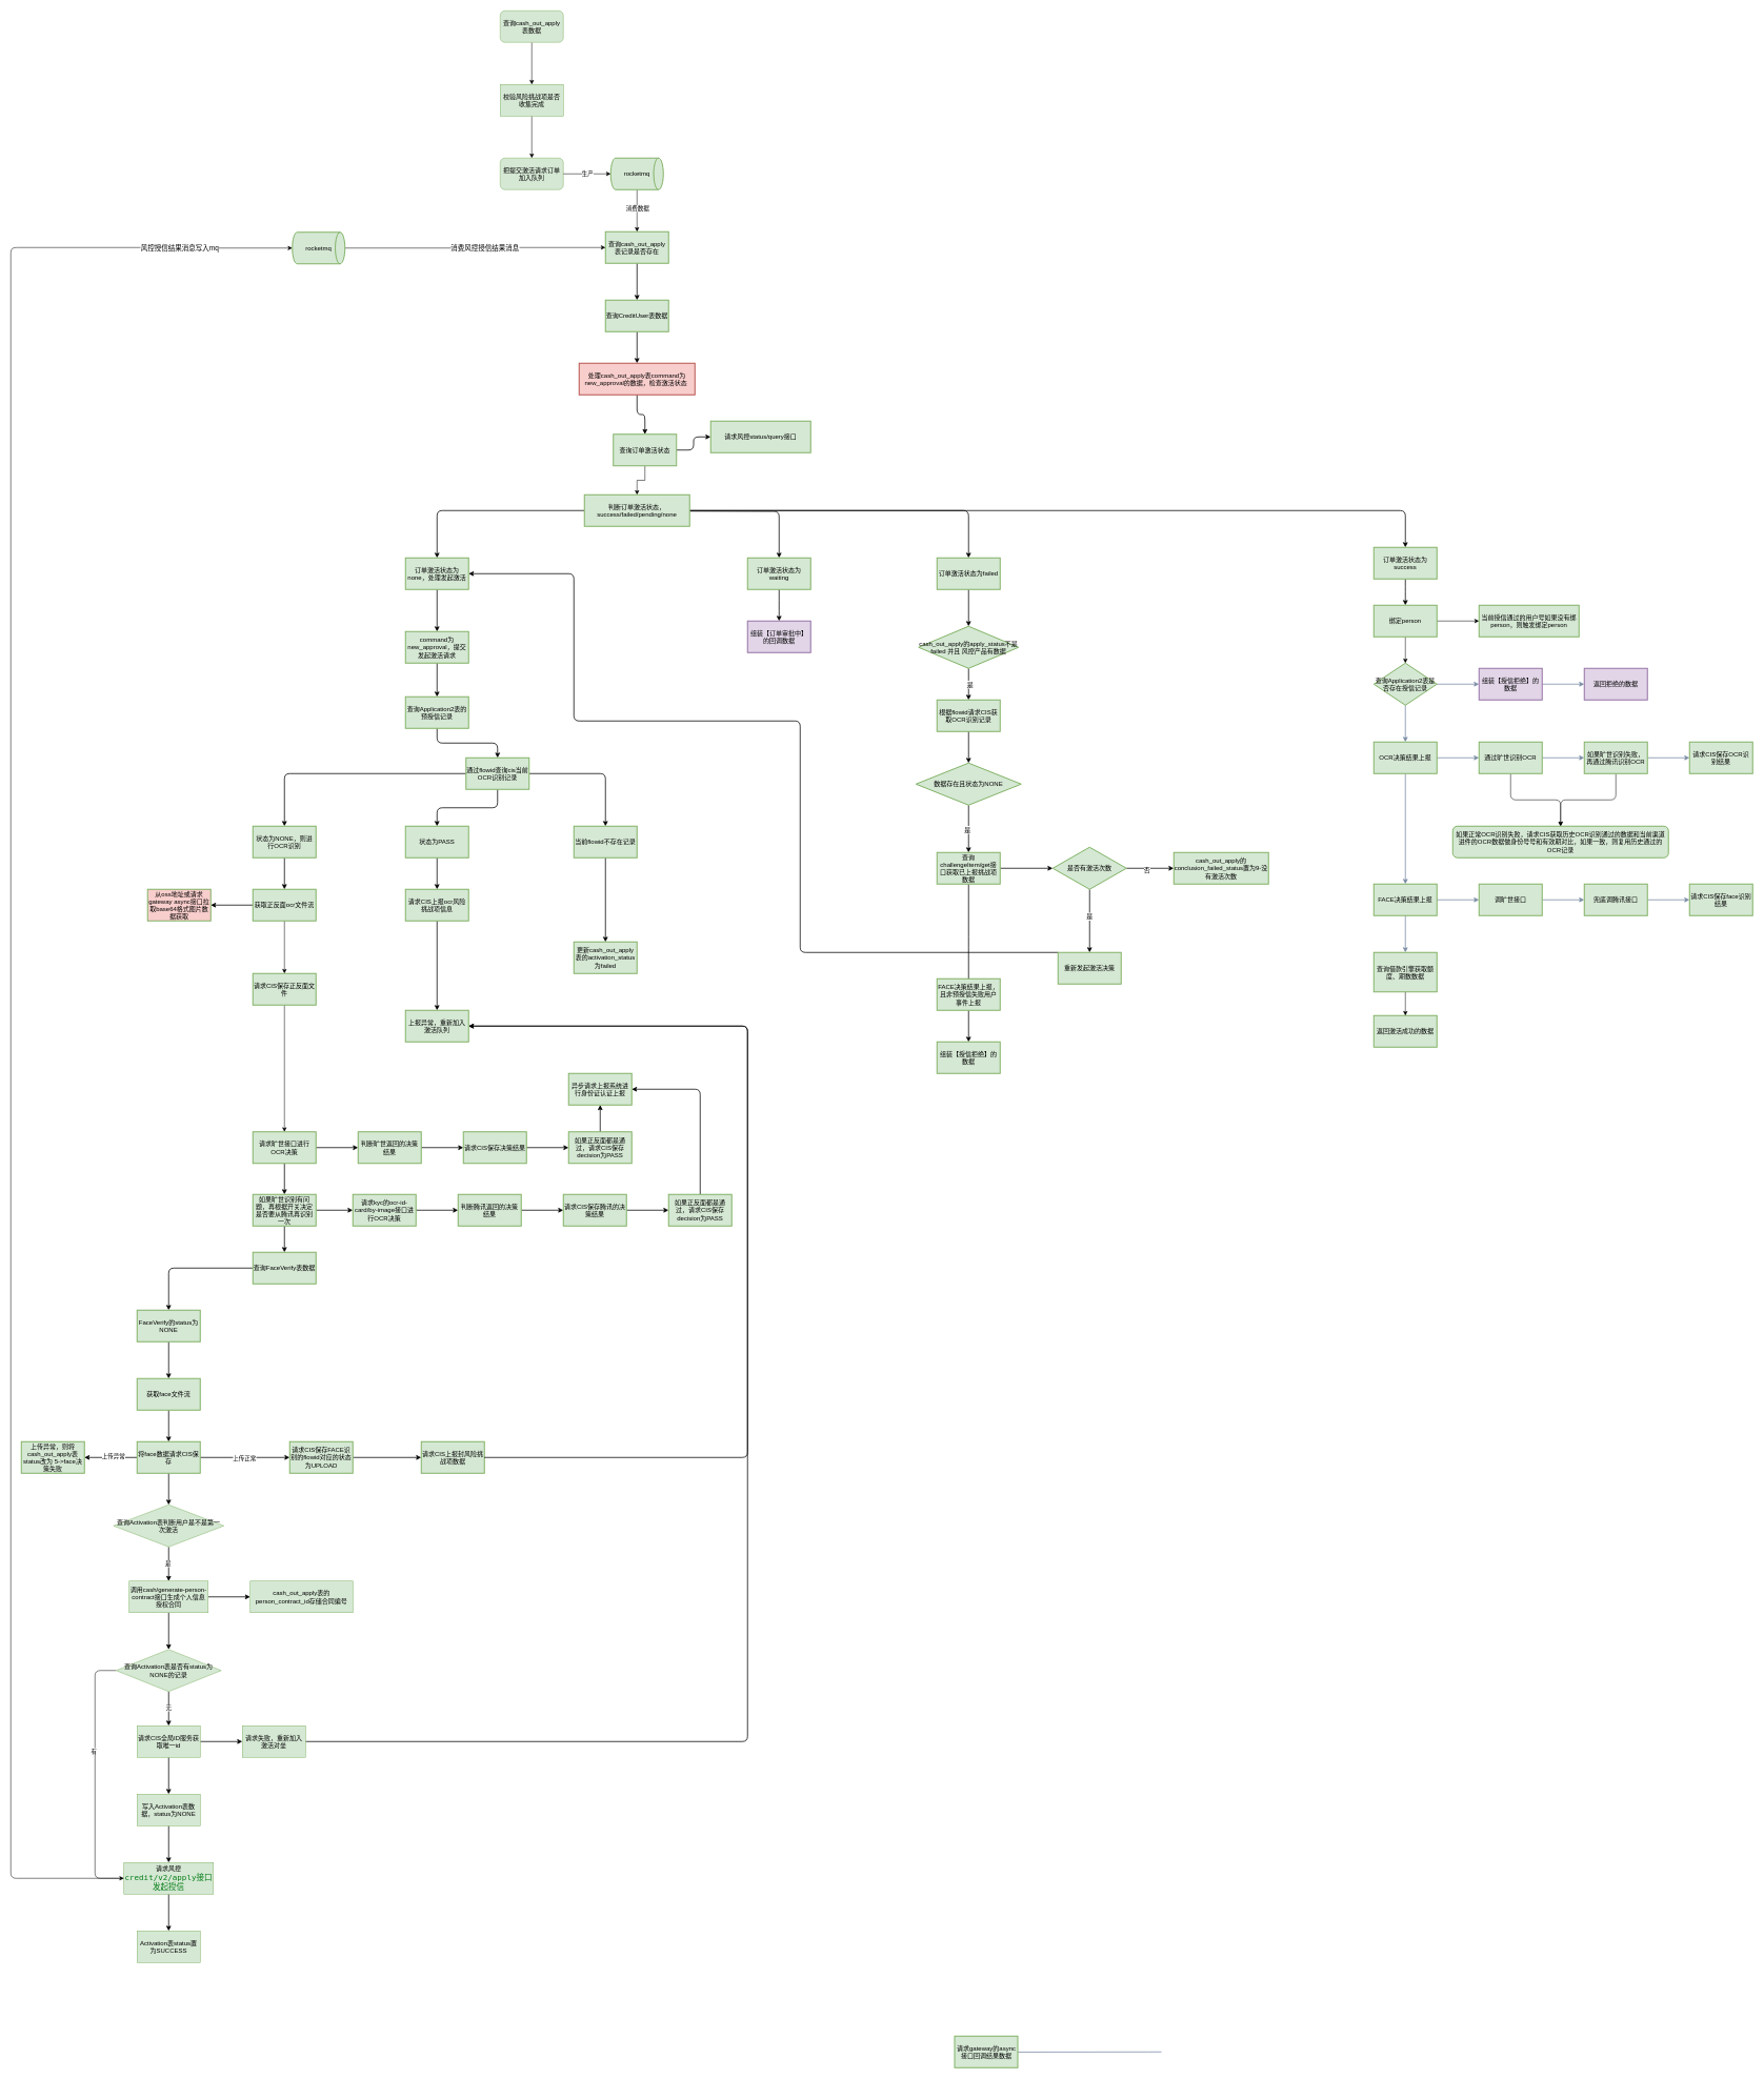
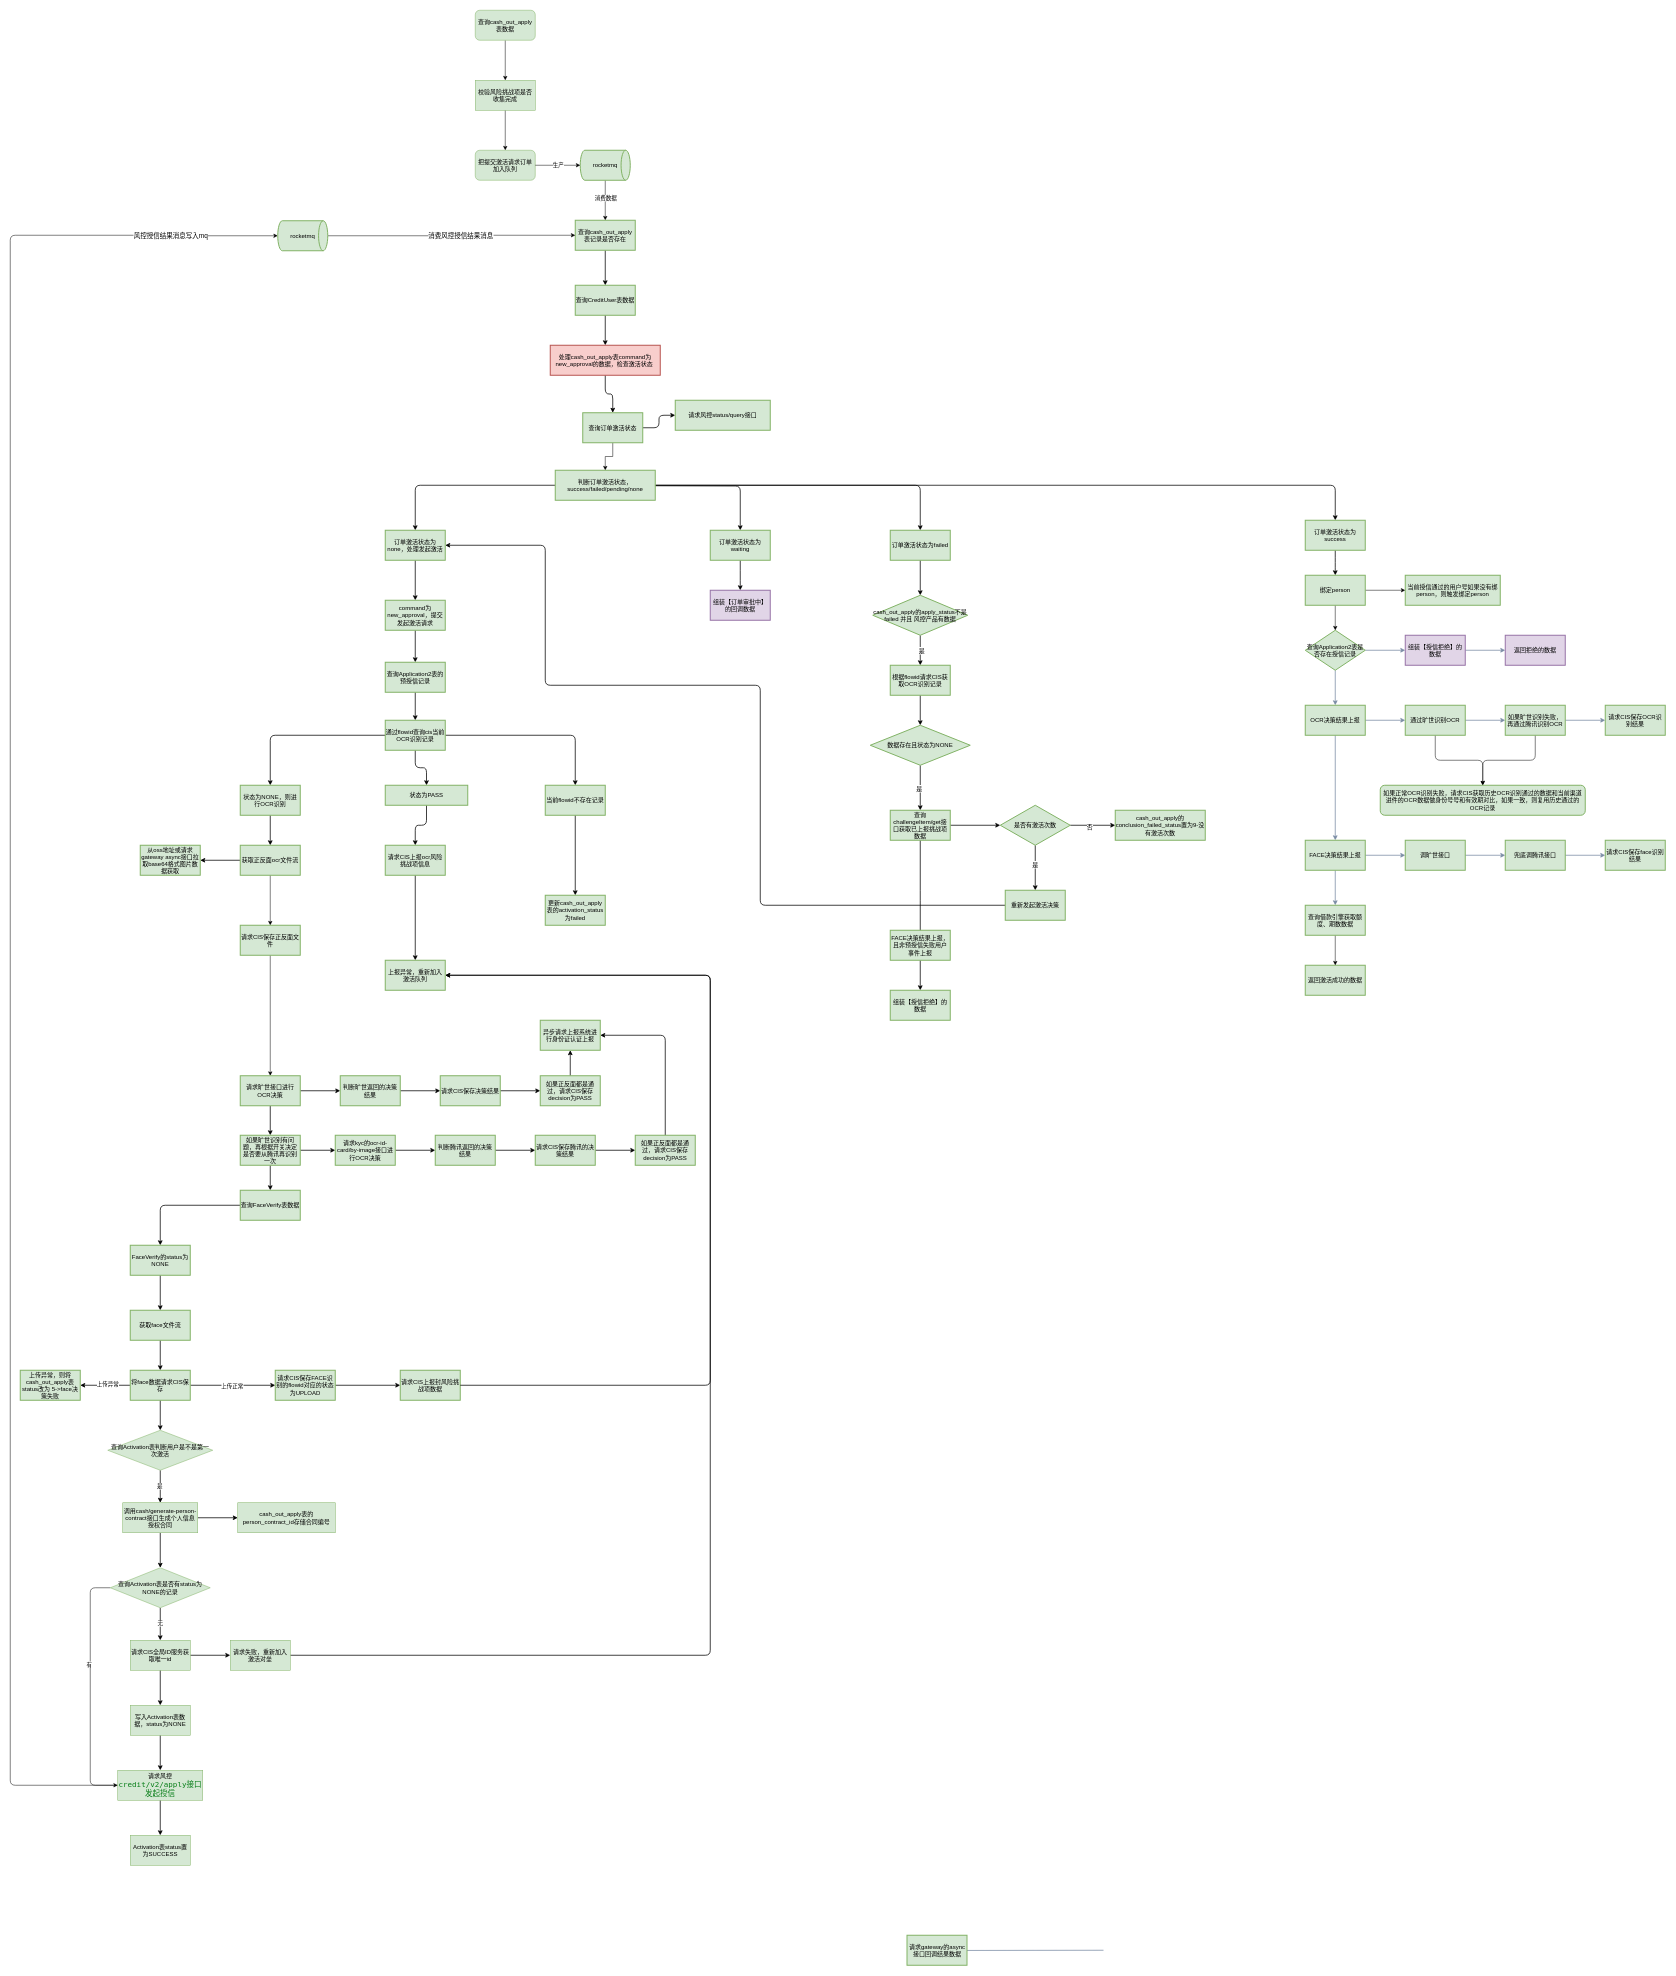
- <mxCell id="36" value="通过flowid查询cis当前OCR识别记录" style="whiteSpace=wrap;fillColor=#d5e8d4;strokeColor=#82b366;strokeWidth=2;" parent="1" vertex="1"><mxGeometry x="885" y="1440" width="120" height="60" as="geometry" /></mxCell>
+ <mxCell id="36" value="通过flowid查询cis当前OCR识别记录" style="whiteSpace=wrap;fillColor=#d5e8d4;strokeColor=#82b366;strokeWidth=2;" parent="1" vertex="1"><mxGeometry x="770" y="1440" width="120" height="60" as="geometry" /></mxCell>
- <mxCell id="69" value="状态为PASS" style="whiteSpace=wrap;fillColor=#d5e8d4;strokeColor=#82b366;strokeWidth=2;" parent="1" vertex="1"><mxGeometry x="770" y="1570" width="120" height="60" as="geometry" /></mxCell>
+ <mxCell id="69" value="状态为PASS" style="whiteSpace=wrap;fillColor=#d5e8d4;strokeColor=#82b366;strokeWidth=2;" parent="1" vertex="1"><mxGeometry x="770" y="1570" width="165" height="40" as="geometry" /></mxCell>
- <mxCell id="42" value="从oss地址或请求gateway async接口拉取base64格式图片数据获取" style="whiteSpace=wrap;fillColor=#f8cecc;strokeColor=#82b366;strokeWidth=2;" parent="1" vertex="1"><mxGeometry x="280" y="1690" width="120" height="60" as="geometry" /></mxCell>
+ <mxCell id="42" value="从oss地址或请求gateway async接口拉取base64格式图片数据获取" style="whiteSpace=wrap;fillColor=#d5e8d4;strokeColor=#82b366;strokeWidth=2;" parent="1" vertex="1"><mxGeometry x="280" y="1690" width="120" height="60" as="geometry" /></mxCell>
- <mxCell id="138" value="重新发起激活决策" style="whiteSpace=wrap;html=1;fillColor=#d5e8d4;strokeColor=#82b366;strokeWidth=2;" parent="1" vertex="1"><mxGeometry x="2010" y="1810" width="120" height="60" as="geometry" /></mxCell>
+ <mxCell id="138" value="重新发起激活决策" style="whiteSpace=wrap;html=1;fillColor=#d5e8d4;strokeColor=#82b366;strokeWidth=2;" parent="1" vertex="1"><mxGeometry x="2010" y="1780" width="120" height="60" as="geometry" /></mxCell>
- <mxCell id="177" value="查询借款引擎获取额度、期数数据" style="whiteSpace=wrap;html=1;fillColor=#d5e8d4;strokeColor=#82b366;strokeWidth=2;" vertex="1" parent="1"><mxGeometry x="2610" y="1810" width="120" height="75" as="geometry" /></mxCell>
+ <mxCell id="177" value="查询借款引擎获取额度、期数数据" style="whiteSpace=wrap;html=1;fillColor=#d5e8d4;strokeColor=#82b366;strokeWidth=2;" vertex="1" parent="1"><mxGeometry x="2610" y="1810" width="120" height="60" as="geometry" /></mxCell>
